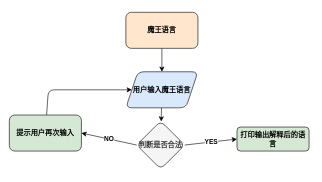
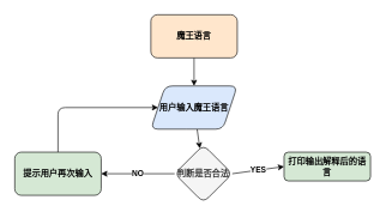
- <mxCell id="9" value="提示用户再次输入" style="rounded=1;whiteSpace=wrap;html=1;fillColor=#d5e8d4;strokeColor=default;shadow=0;sketch=0;fontStyle=1;labelBorderColor=none;horizontal=1;" parent="1" vertex="1"><mxGeometry x="15" y="191" width="120" height="60" as="geometry" /></mxCell>
+ <mxCell id="9" value="提示用户再次输入" style="rounded=1;whiteSpace=wrap;html=1;fillColor=#d5e8d4;strokeColor=default;shadow=0;sketch=0;fontStyle=1;labelBorderColor=none;horizontal=1;" parent="1" vertex="1"><mxGeometry x="20" y="211" width="120" height="60" as="geometry" /></mxCell>
- <mxCell id="7" value="判断是否合法" style="rhombus;whiteSpace=wrap;html=1;rounded=1;fillColor=#f5f5f5;fontColor=#333333;strokeColor=default;shadow=0;sketch=0;fontStyle=1;labelBorderColor=none;horizontal=1;" parent="1" vertex="1"><mxGeometry x="227" y="201" width="80" height="80" as="geometry" /></mxCell>
+ <mxCell id="7" value="判断是否合法" style="rhombus;whiteSpace=wrap;html=1;rounded=1;fillColor=#f5f5f5;fontColor=#333333;strokeColor=default;shadow=0;sketch=0;fontStyle=1;labelBorderColor=none;horizontal=1;" parent="1" vertex="1"><mxGeometry x="242" y="201" width="80" height="80" as="geometry" /></mxCell>
